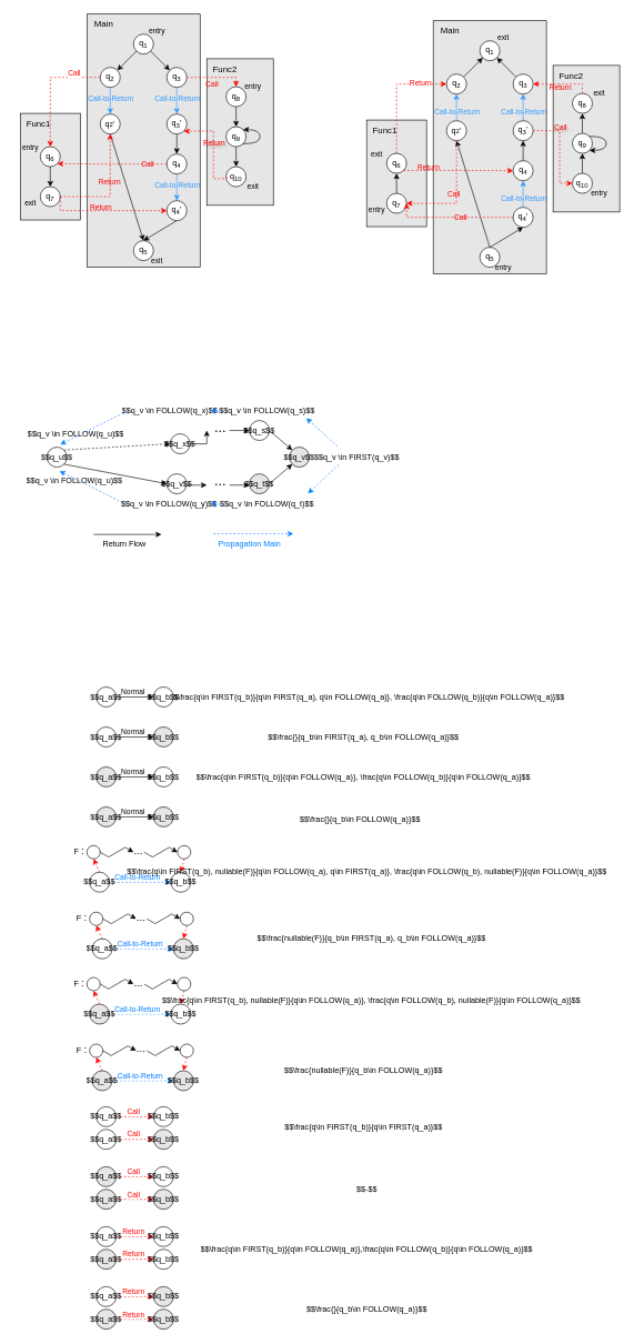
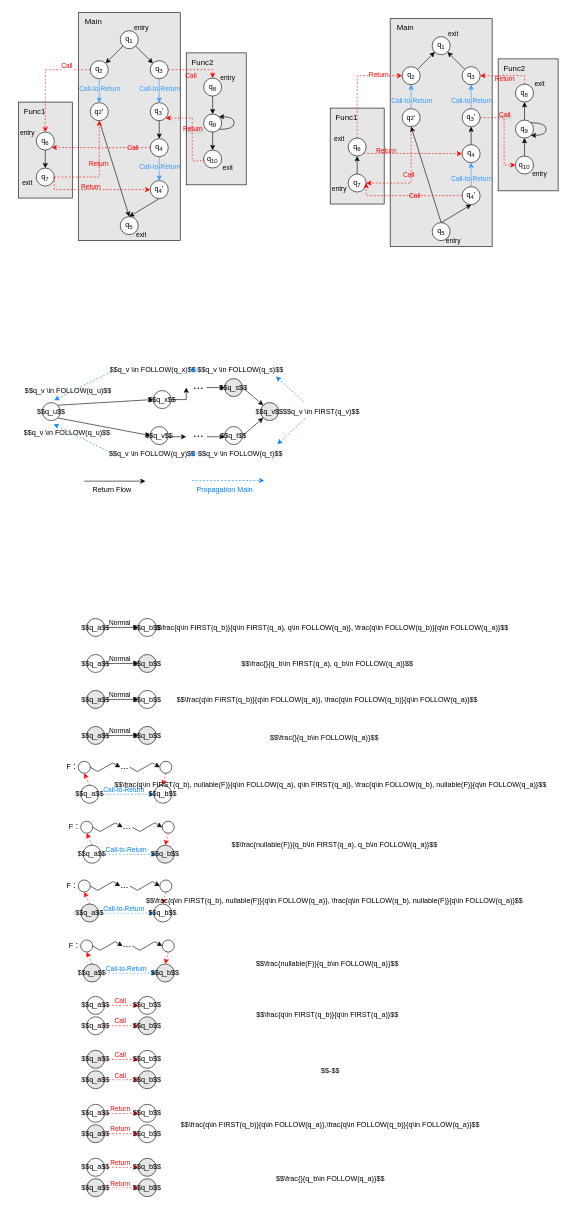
- <mxCell id="120" value="$$q_s$$" style="ellipse;whiteSpace=wrap;html=1;" parent="1" vertex="1"><mxGeometry x="374" y="630" width="30" height="30" as="geometry" /></mxCell>
+ <mxCell id="120" value="$$q_s$$" style="ellipse;whiteSpace=wrap;html=1;fillColor=#e6e6e6;" parent="1" vertex="1"><mxGeometry x="374" y="630" width="30" height="30" as="geometry" /></mxCell>
- <mxCell id="112" style="rounded=0;orthogonalLoop=1;jettySize=auto;html=1;exitX=1;exitY=0;exitDx=0;exitDy=0;entryX=0;entryY=0.5;entryDx=0;entryDy=0;dashed=1;" parent="1" source="115" target="117" edge="1"><mxGeometry relative="1" as="geometry"><mxPoint x="254" y="656" as="targetPoint" /></mxGeometry></mxCell>
+ <mxCell id="112" style="rounded=0;orthogonalLoop=1;jettySize=auto;html=1;exitX=1;exitY=0;exitDx=0;exitDy=0;entryX=0;entryY=0.5;entryDx=0;entryDy=0;" parent="1" source="115" target="117" edge="1"><mxGeometry relative="1" as="geometry"><mxPoint x="254" y="656" as="targetPoint" /></mxGeometry></mxCell>
- <mxCell id="122" value="$$q_t$$" style="ellipse;whiteSpace=wrap;html=1;fillColor=#e6e6e6;" parent="1" vertex="1"><mxGeometry x="374" y="710" width="30" height="30" as="geometry" /></mxCell>
+ <mxCell id="122" value="$$q_t$$" style="ellipse;whiteSpace=wrap;html=1;" parent="1" vertex="1"><mxGeometry x="374" y="710" width="30" height="30" as="geometry" /></mxCell>
